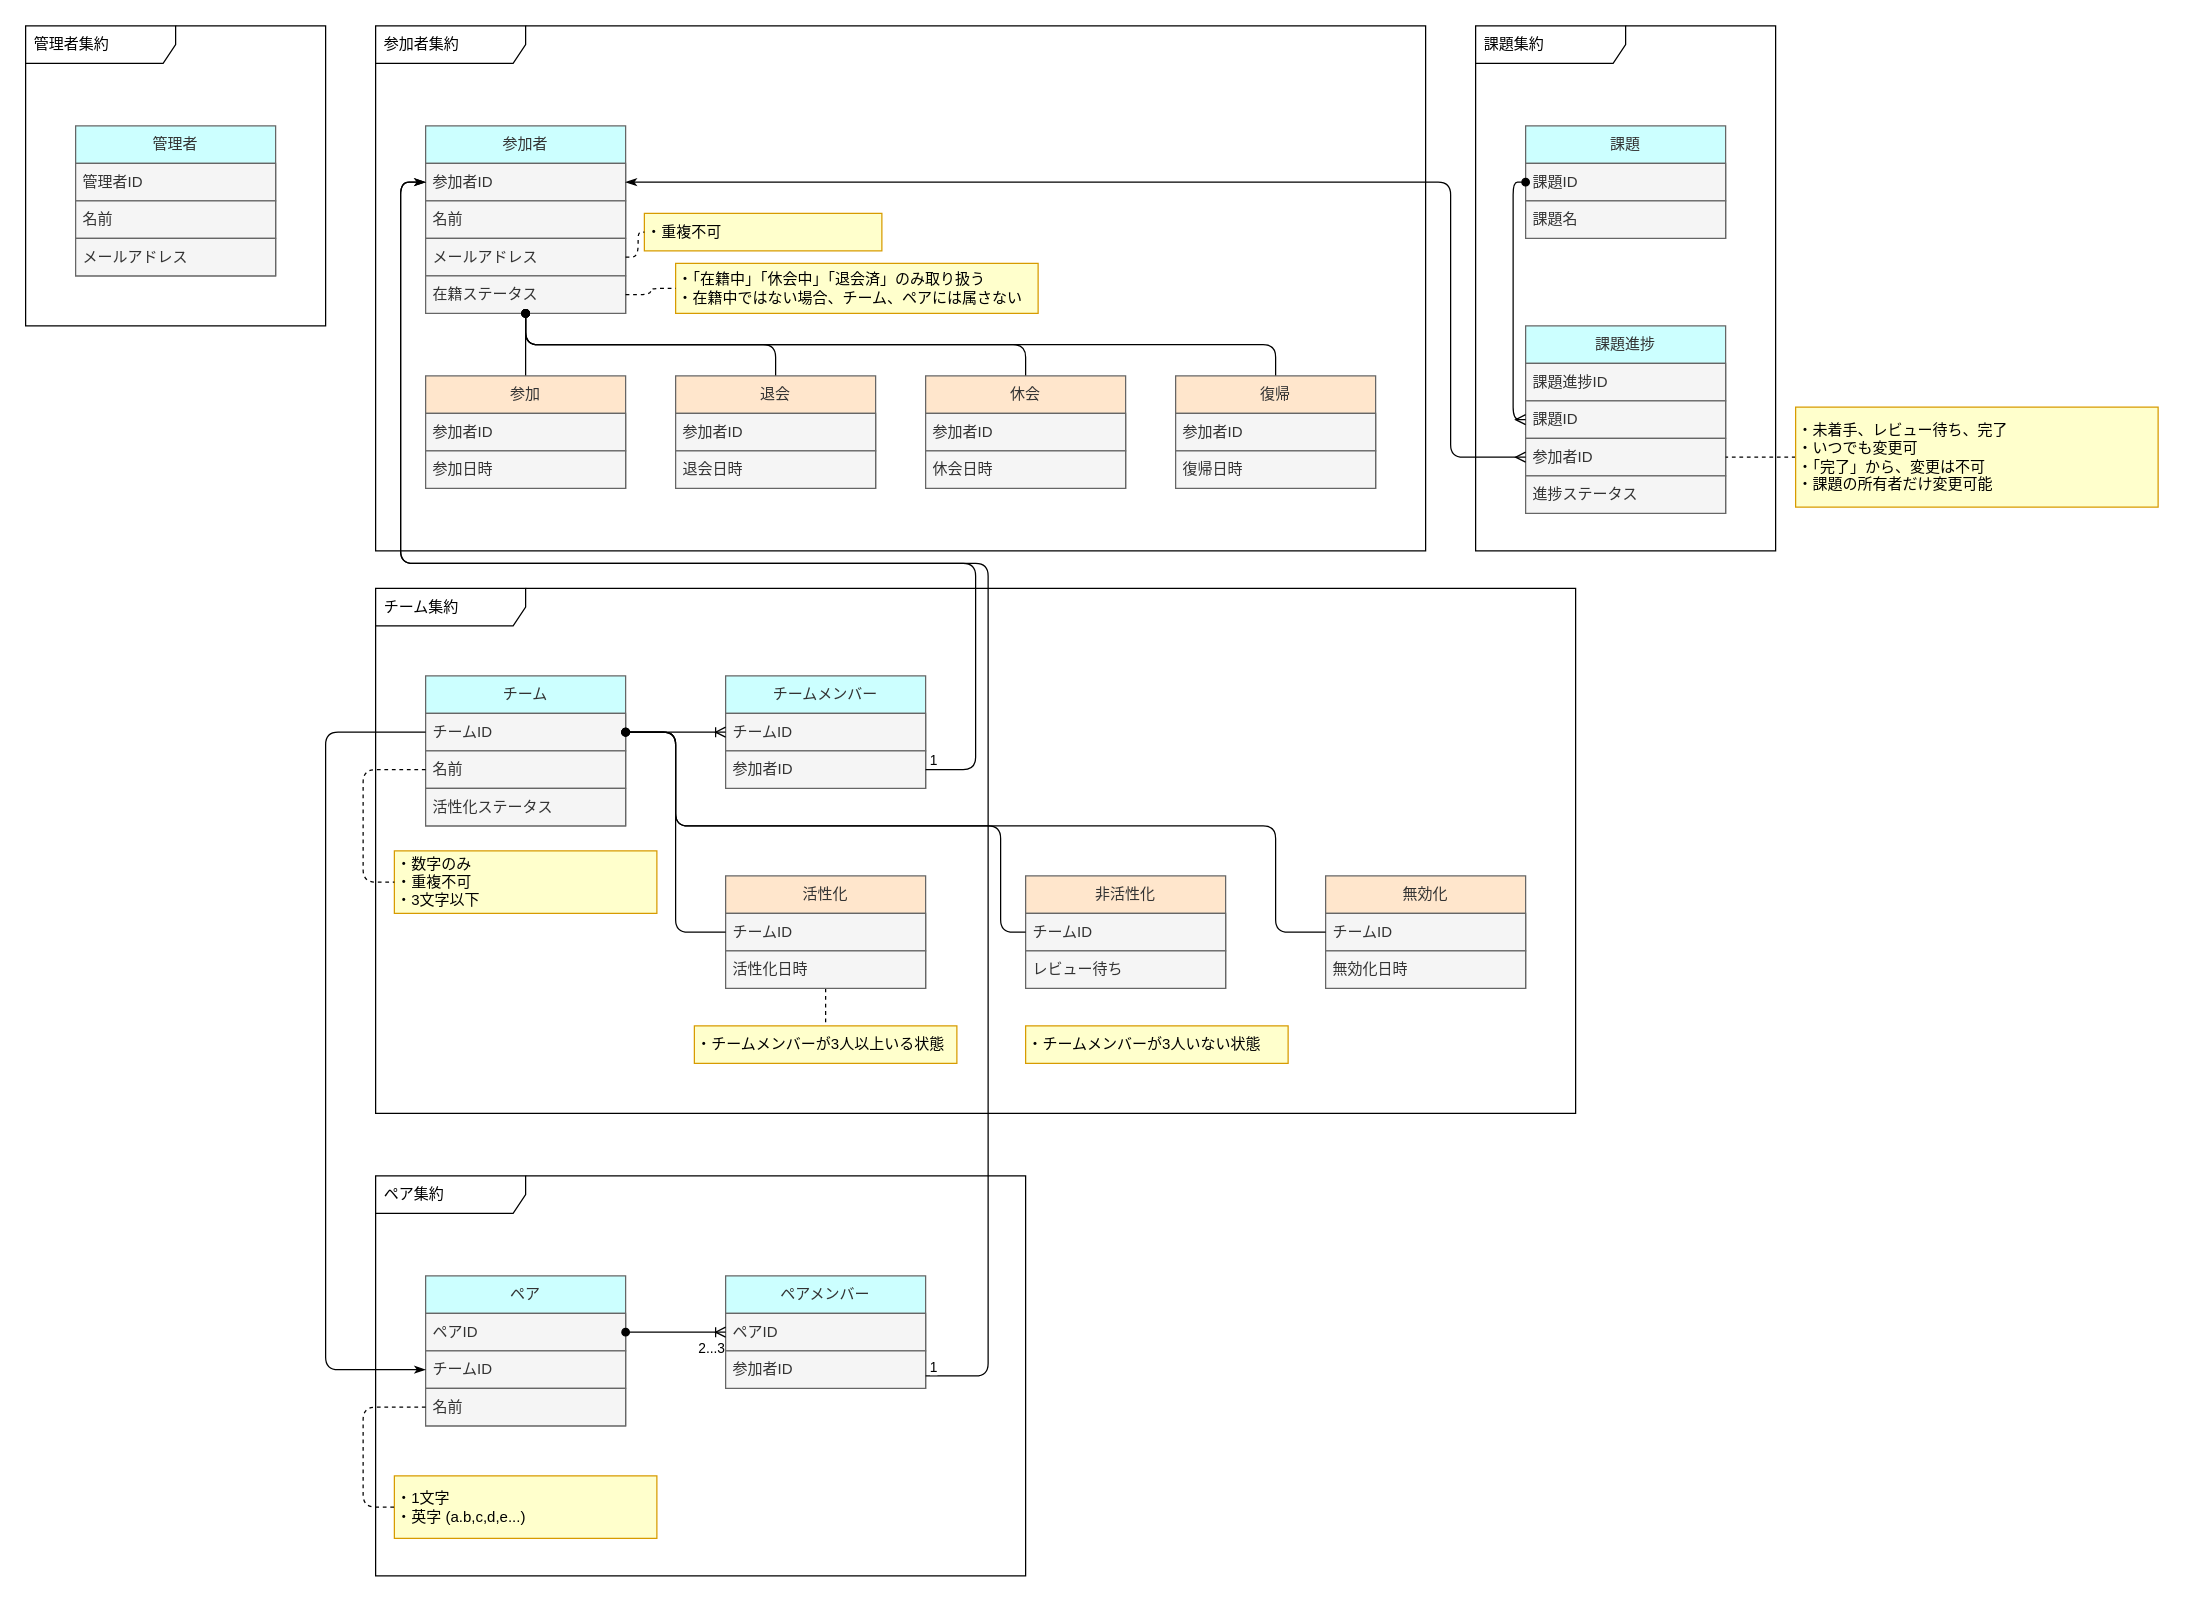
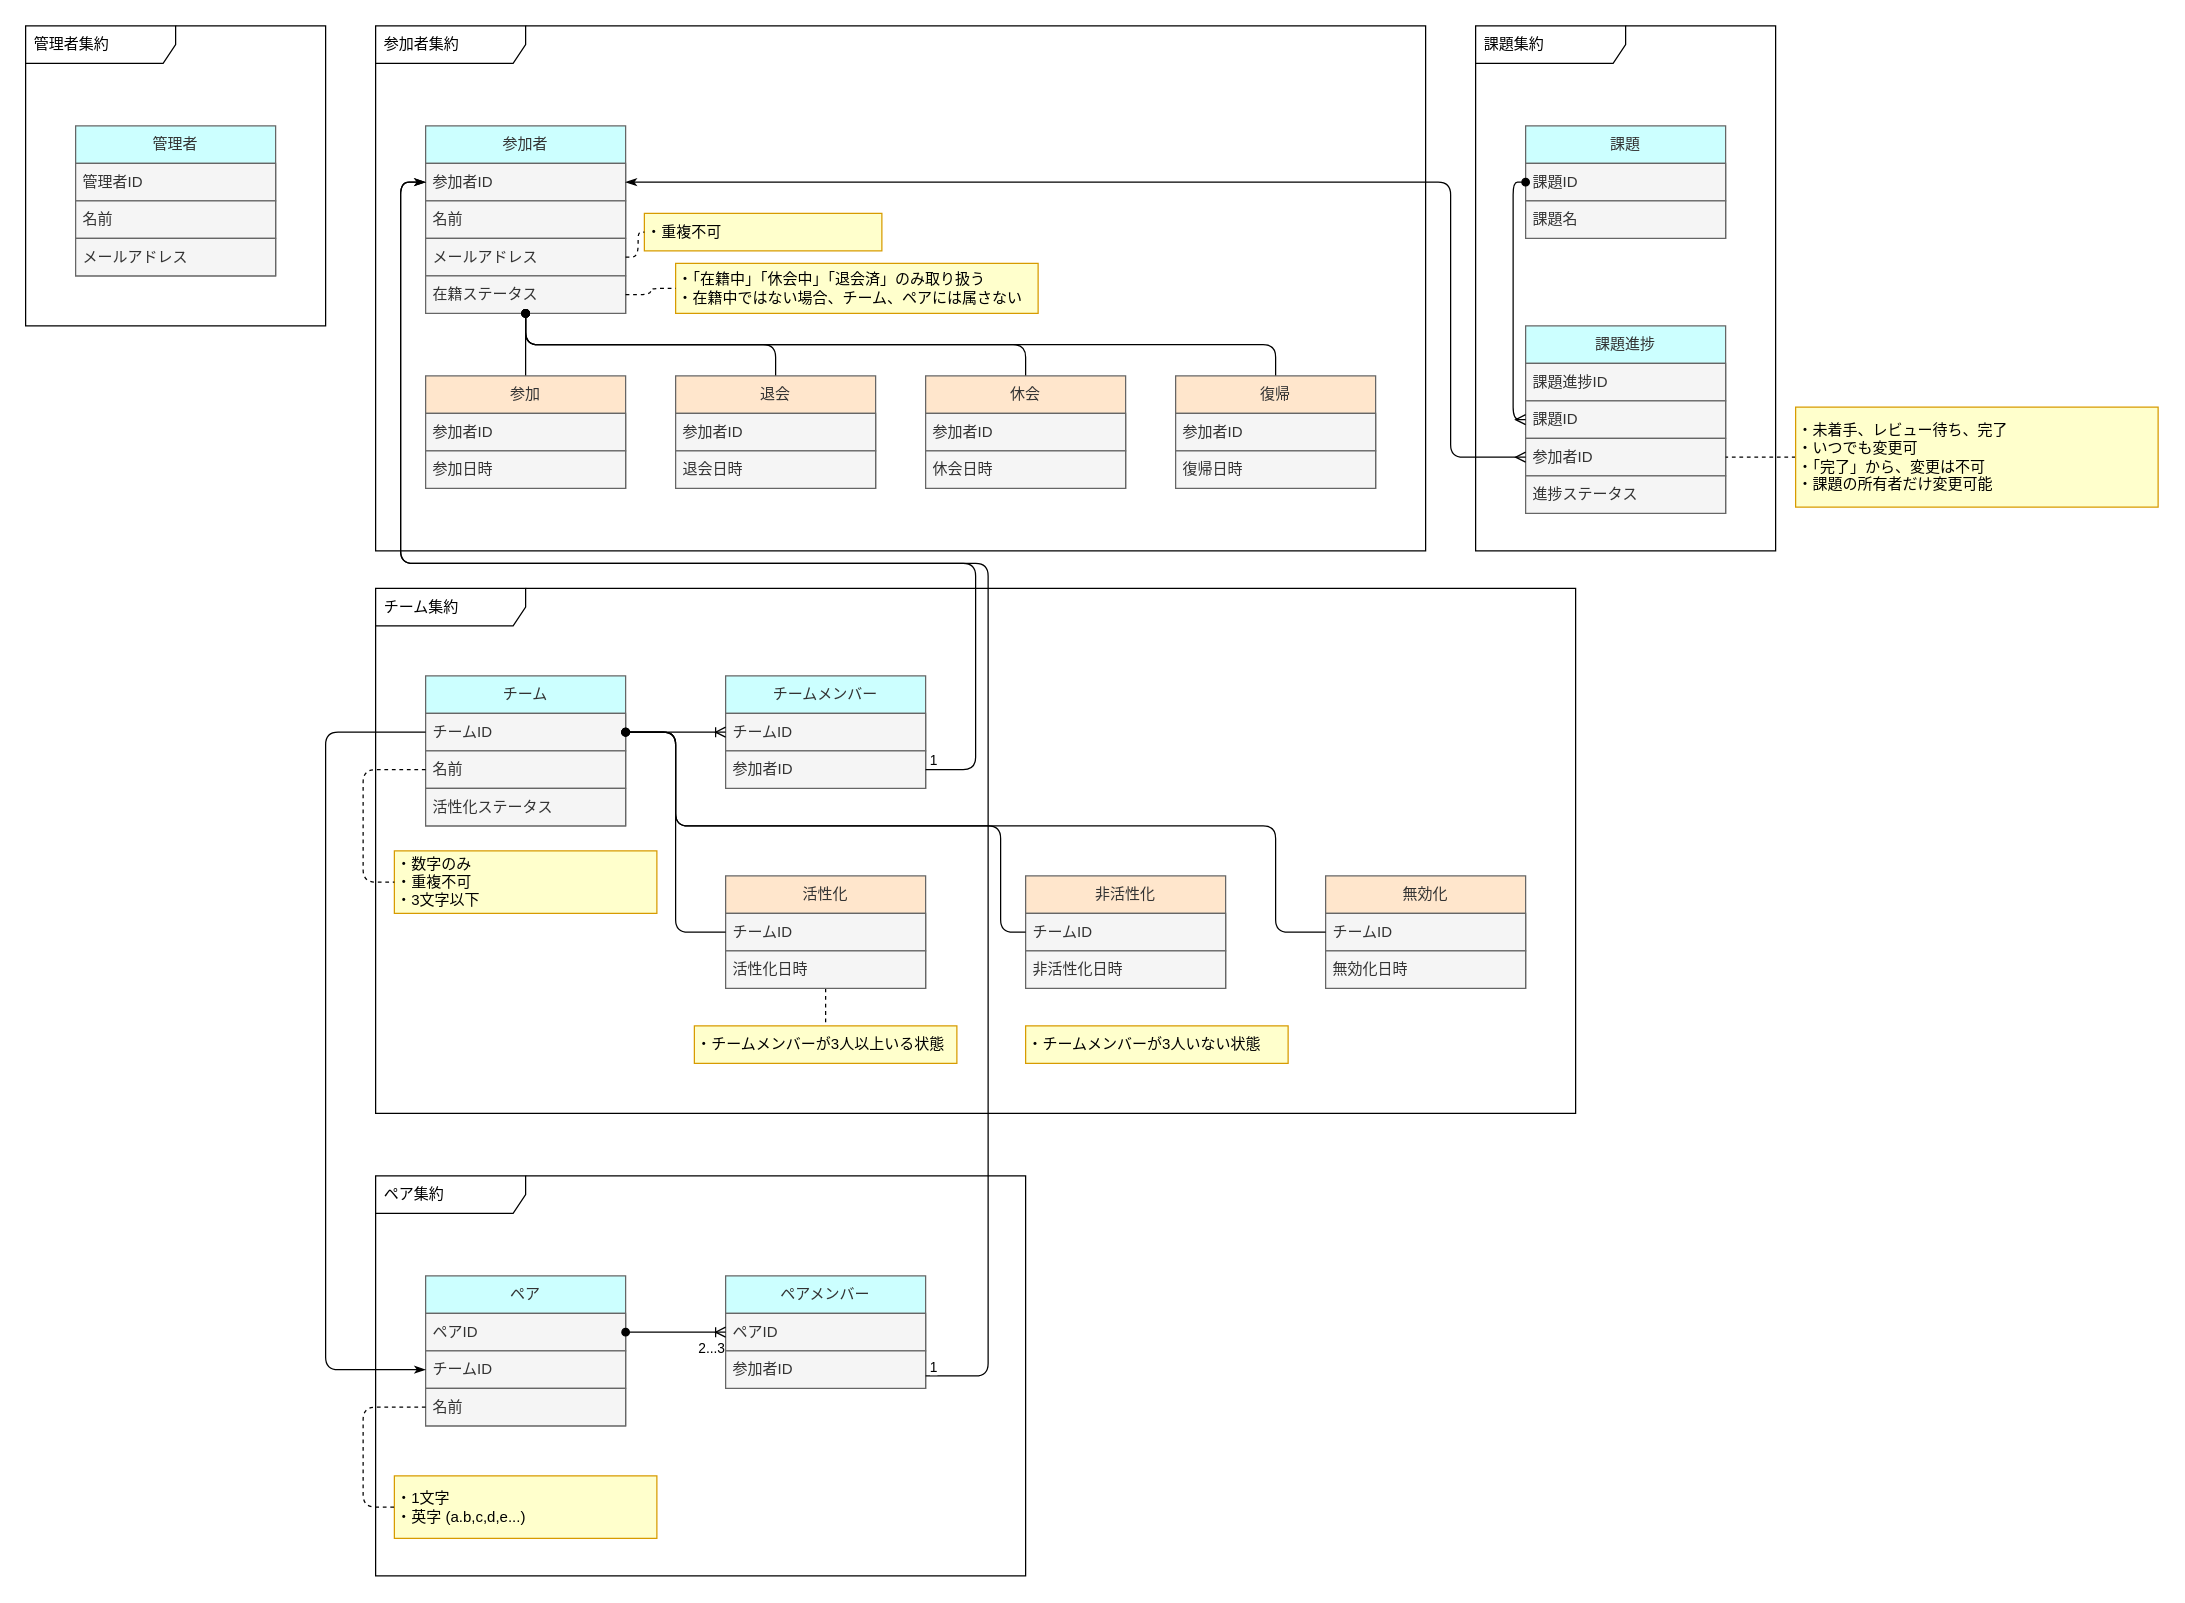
- <mxCell id="60" value="レビュー待ち" style="text;strokeColor=#666666;fillColor=#f5f5f5;align=left;verticalAlign=middle;spacingLeft=4;spacingRight=4;overflow=hidden;points=[[0,0.5],[1,0.5]];portConstraint=eastwest;rotatable=0;whiteSpace=wrap;html=1;fontColor=#333333;" vertex="1" parent="58"><mxGeometry y="60" width="160" height="30" as="geometry" /></mxCell>
+ <mxCell id="60" value="非活性化日時" style="text;strokeColor=#666666;fillColor=#f5f5f5;align=left;verticalAlign=middle;spacingLeft=4;spacingRight=4;overflow=hidden;points=[[0,0.5],[1,0.5]];portConstraint=eastwest;rotatable=0;whiteSpace=wrap;html=1;fontColor=#333333;" vertex="1" parent="58"><mxGeometry y="60" width="160" height="30" as="geometry" /></mxCell>
